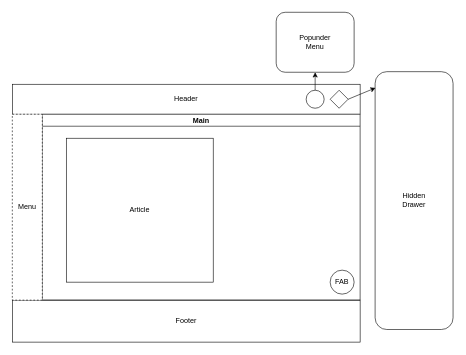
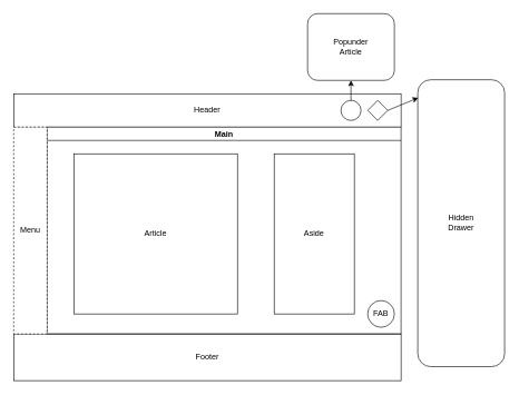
- <mxCell id="14" value="Popunder&lt;br&gt;Menu" style="rounded=1;whiteSpace=wrap;html=1;" vertex="1" parent="1"><mxGeometry x="460" y="20" width="130" height="100" as="geometry" /></mxCell>
+ <mxCell id="14" value="Popunder&lt;br&gt;Article" style="rounded=1;whiteSpace=wrap;html=1;" vertex="1" parent="1"><mxGeometry x="460" y="20" width="130" height="100" as="geometry" /></mxCell>
+ <mxCell id="6" value="Aside" style="rounded=0;whiteSpace=wrap;html=1;" parent="5" vertex="1"><mxGeometry x="340" y="40" width="120" height="240" as="geometry" /></mxCell>
